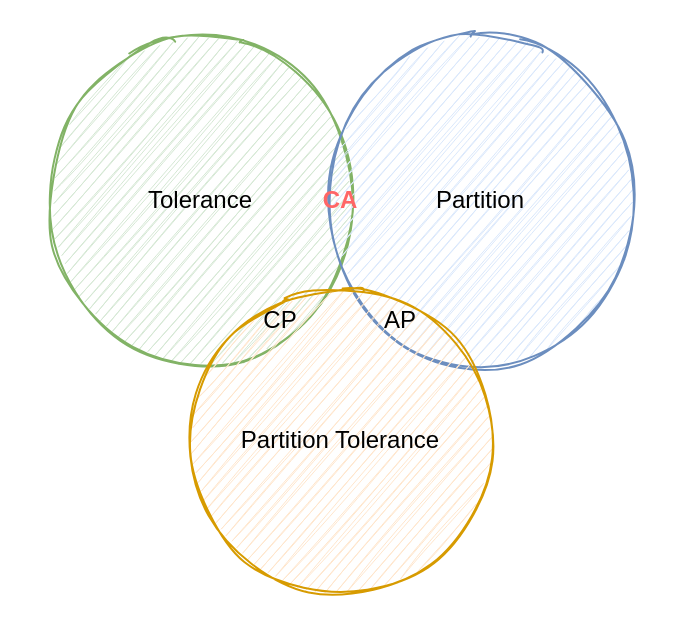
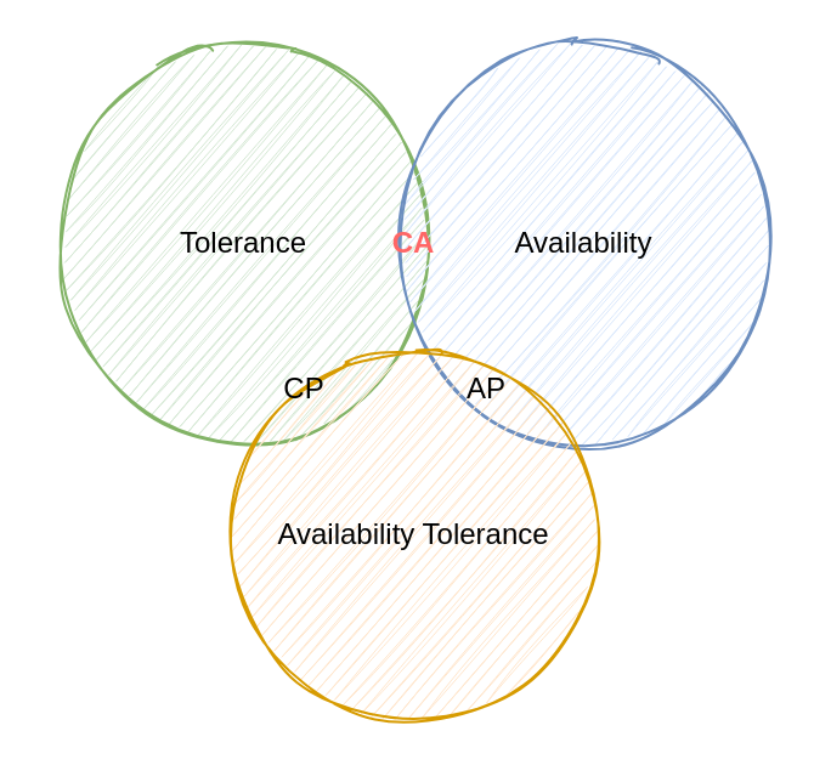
- <mxCell id="3" value="Partition" style="ellipse;whiteSpace=wrap;html=1;aspect=fixed;fillColor=#dae8fc;sketch=1;strokeColor=#6c8ebf;" vertex="1" parent="1"><mxGeometry x="160" y="20" width="160" height="160" as="geometry" /></mxCell>
+ <mxCell id="3" value="Availability" style="ellipse;whiteSpace=wrap;html=1;aspect=fixed;fillColor=#dae8fc;sketch=1;strokeColor=#6c8ebf;" vertex="1" parent="1"><mxGeometry x="160" y="20" width="160" height="160" as="geometry" /></mxCell>
- <mxCell id="6" value="CP" style="text;html=1;strokeColor=none;fillColor=none;align=center;verticalAlign=middle;whiteSpace=wrap;rounded=0;" vertex="1" parent="1"><mxGeometry x="120" y="150" width="40" height="20" as="geometry" /></mxCell>
+ <mxCell id="6" value="CP" style="text;html=1;strokeColor=none;fillColor=none;align=center;verticalAlign=middle;whiteSpace=wrap;rounded=0;" vertex="1" parent="1"><mxGeometry x="105" y="150" width="40" height="20" as="geometry" /></mxCell>
- <mxCell id="4" value="Partition Tolerance" style="ellipse;whiteSpace=wrap;html=1;aspect=fixed;fillColor=#ffe6cc;sketch=1;strokeColor=#d79b00;" vertex="1" parent="1"><mxGeometry x="90" y="140" width="160" height="160" as="geometry" /></mxCell>
+ <mxCell id="4" value="Availability Tolerance" style="ellipse;whiteSpace=wrap;html=1;aspect=fixed;fillColor=#ffe6cc;sketch=1;strokeColor=#d79b00;" vertex="1" parent="1"><mxGeometry x="90" y="140" width="160" height="160" as="geometry" /></mxCell>
